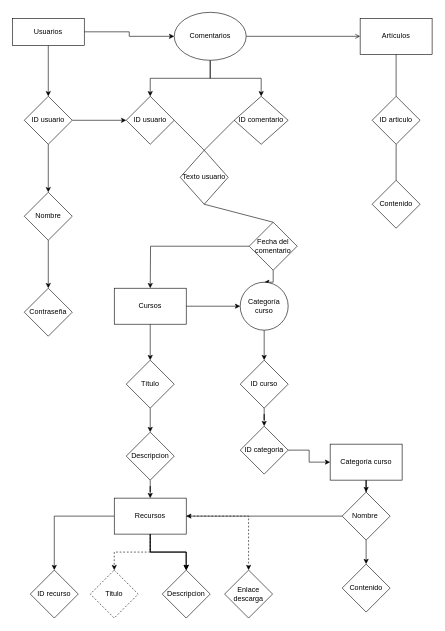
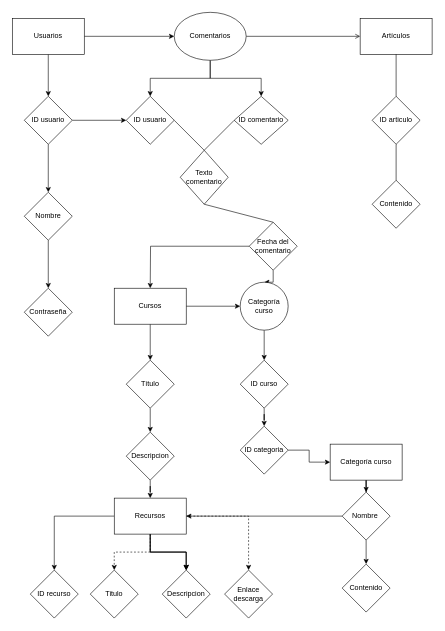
- <mxCell id="4" value="&lt;font style=&quot;font-size: 12px;&quot;&gt;Usuarios&lt;/font&gt;" style="rounded=0;whiteSpace=wrap;html=1;" vertex="1" parent="1"><mxGeometry x="20" y="30" width="120" height="45" as="geometry" /></mxCell>
+ <mxCell id="4" value="&lt;font style=&quot;font-size: 12px;&quot;&gt;Usuarios&lt;/font&gt;" style="rounded=0;whiteSpace=wrap;html=1;" vertex="1" parent="1"><mxGeometry x="20" y="30" width="120" height="60" as="geometry" /></mxCell>
- <mxCell id="21" value="Texto usuario" style="rhombus;whiteSpace=wrap;html=1;" vertex="1" parent="1"><mxGeometry x="300" y="250" width="80" height="90" as="geometry" /></mxCell>
+ <mxCell id="21" value="Texto comentario" style="rhombus;whiteSpace=wrap;html=1;" vertex="1" parent="1"><mxGeometry x="300" y="250" width="80" height="90" as="geometry" /></mxCell>
- <mxCell id="42" value="Titulo" style="rhombus;whiteSpace=wrap;html=1;dashed=1;" vertex="1" parent="1"><mxGeometry x="150" y="950" width="80" height="80" as="geometry" /></mxCell>
+ <mxCell id="42" value="Titulo" style="rhombus;whiteSpace=wrap;html=1;" vertex="1" parent="1"><mxGeometry x="150" y="950" width="80" height="80" as="geometry" /></mxCell>
